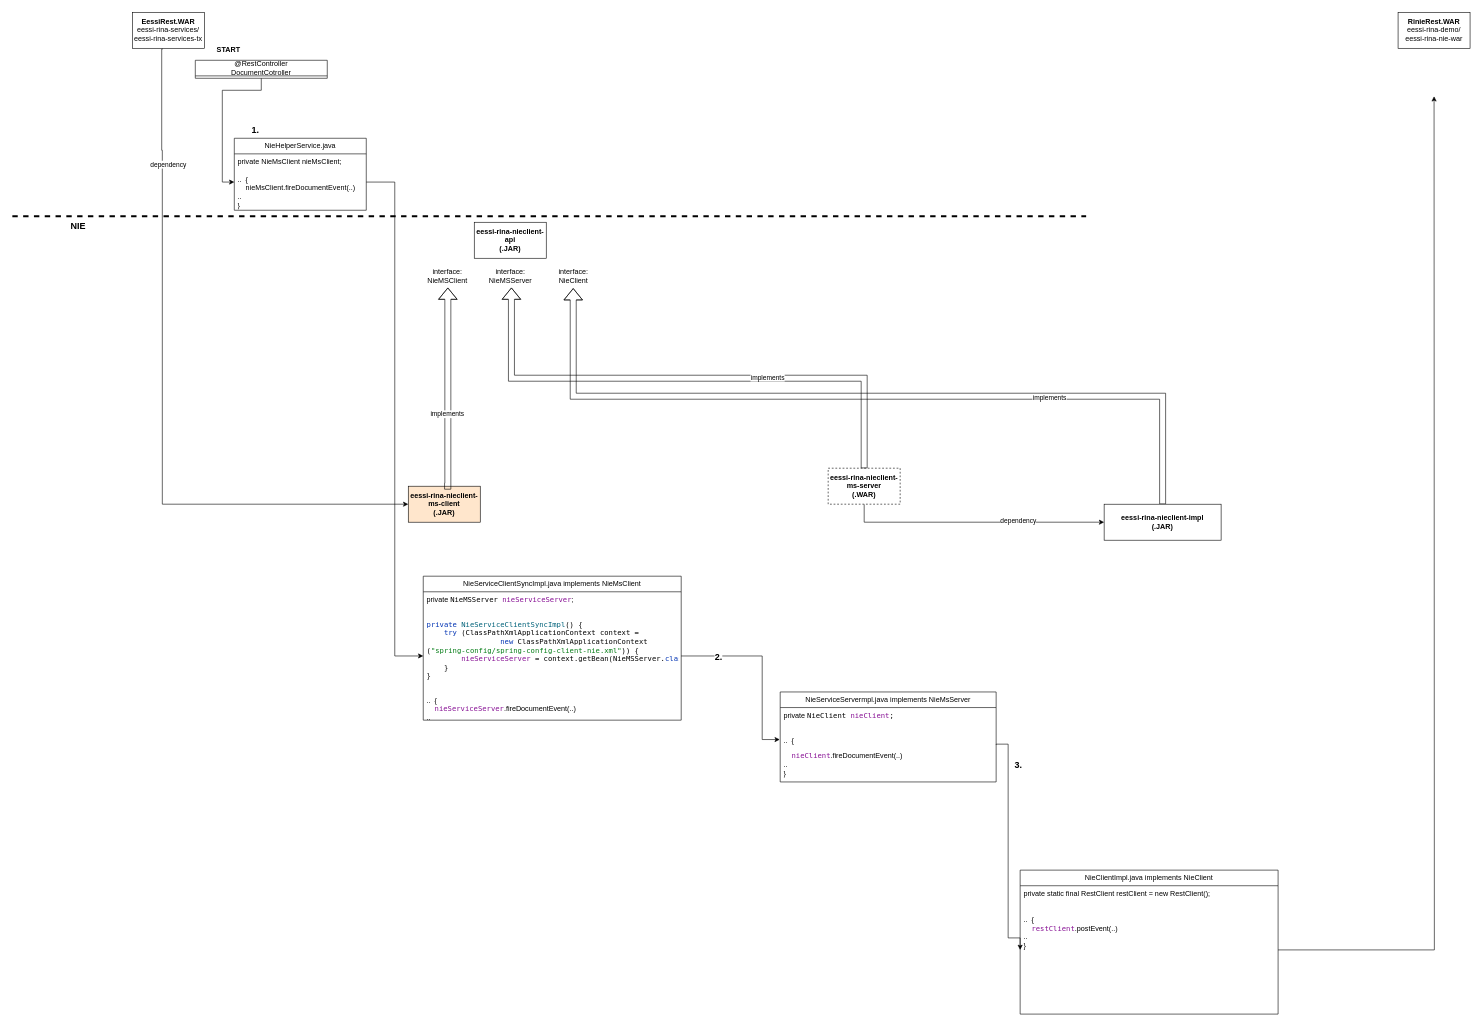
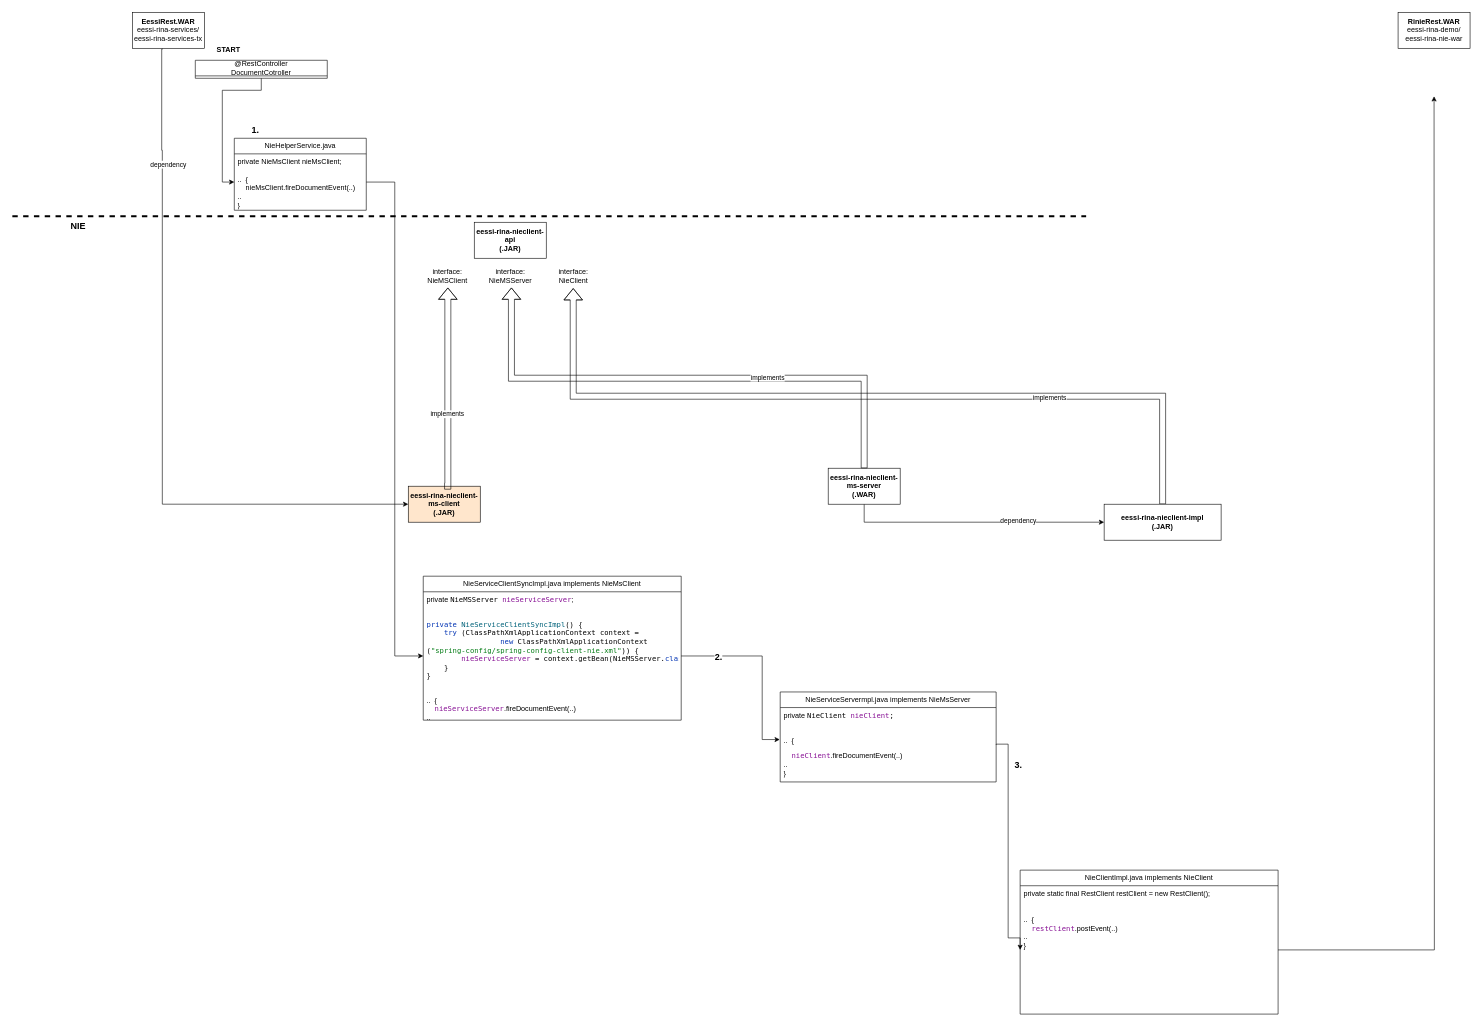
- <mxCell id="15" value="&lt;b&gt;eessi-rina-nieclient-ms-server&lt;/b&gt;&lt;div&gt;&lt;b&gt;(.WAR)&lt;/b&gt;&lt;/div&gt;" style="rounded=0;whiteSpace=wrap;html=1;dashed=1;" vertex="1" parent="1"><mxGeometry x="1380" y="780" width="120" height="60" as="geometry" /></mxCell>
+ <mxCell id="15" value="&lt;b&gt;eessi-rina-nieclient-ms-server&lt;/b&gt;&lt;div&gt;&lt;b&gt;(.WAR)&lt;/b&gt;&lt;/div&gt;" style="rounded=0;whiteSpace=wrap;html=1;" vertex="1" parent="1"><mxGeometry x="1380" y="780" width="120" height="60" as="geometry" /></mxCell>
